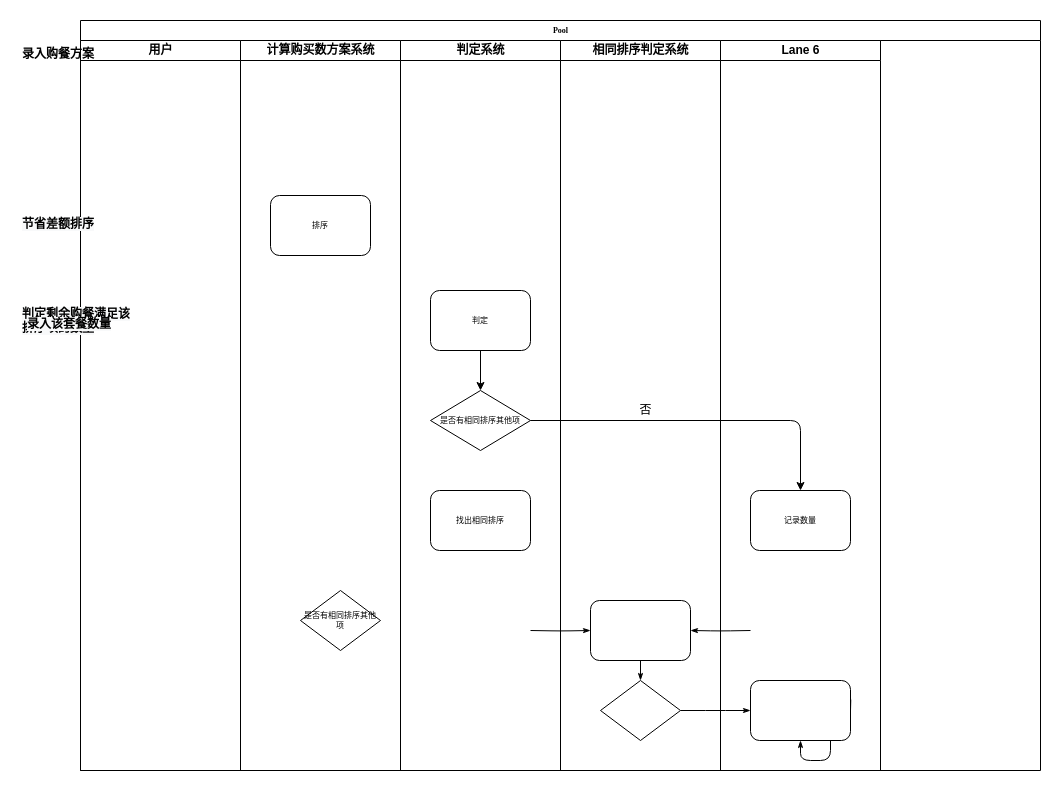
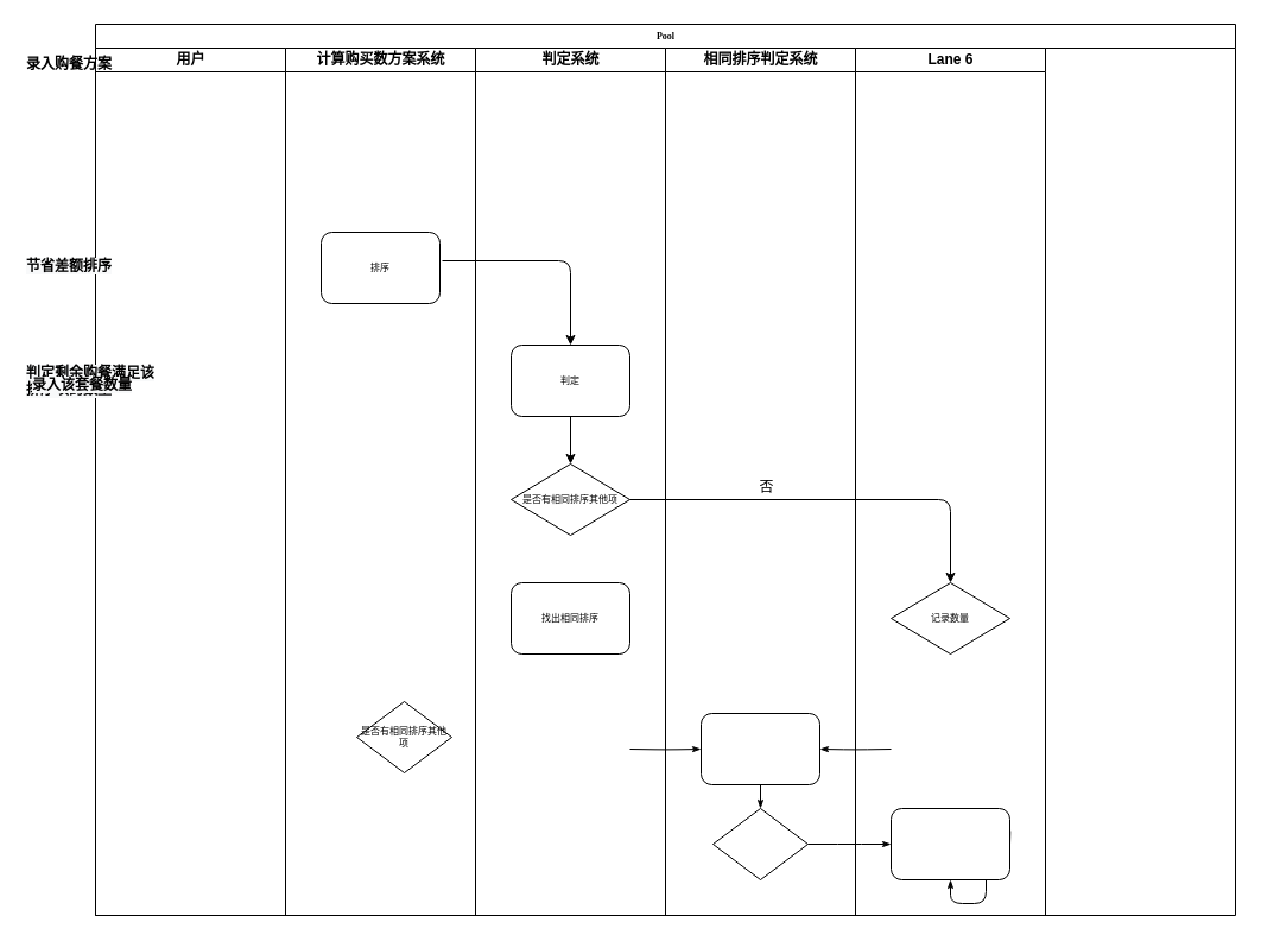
+ <mxCell id="26" value="" style="endArrow=classic;html=1;entryX=0.5;entryY=0;entryDx=0;entryDy=0;exitX=1.02;exitY=0.4;exitDx=0;exitDy=0;exitPerimeter=0;" parent="2" source="11" target="14" edge="1"><mxGeometry width="50" height="50" relative="1" as="geometry"><mxPoint x="240" y="480" as="sourcePoint" /><mxPoint x="290" y="430" as="targetPoint" /><Array as="points"><mxPoint x="400" y="199" /></Array></mxGeometry></mxCell>
- <mxCell id="25" value="记录数量" style="rounded=1;whiteSpace=wrap;html=1;shadow=0;labelBackgroundColor=none;strokeWidth=1;fontFamily=Verdana;fontSize=8;align=center;" parent="23" vertex="1"><mxGeometry x="30" y="450" width="100" height="60" as="geometry" /></mxCell>
+ <mxCell id="25" value="记录数量" style="rhombus;whiteSpace=wrap;html=1;shadow=0;labelBackgroundColor=none;strokeWidth=1;fontFamily=Verdana;fontSize=8;align=center;" parent="23" vertex="1"><mxGeometry x="30" y="450" width="100" height="60" as="geometry" /></mxCell>
